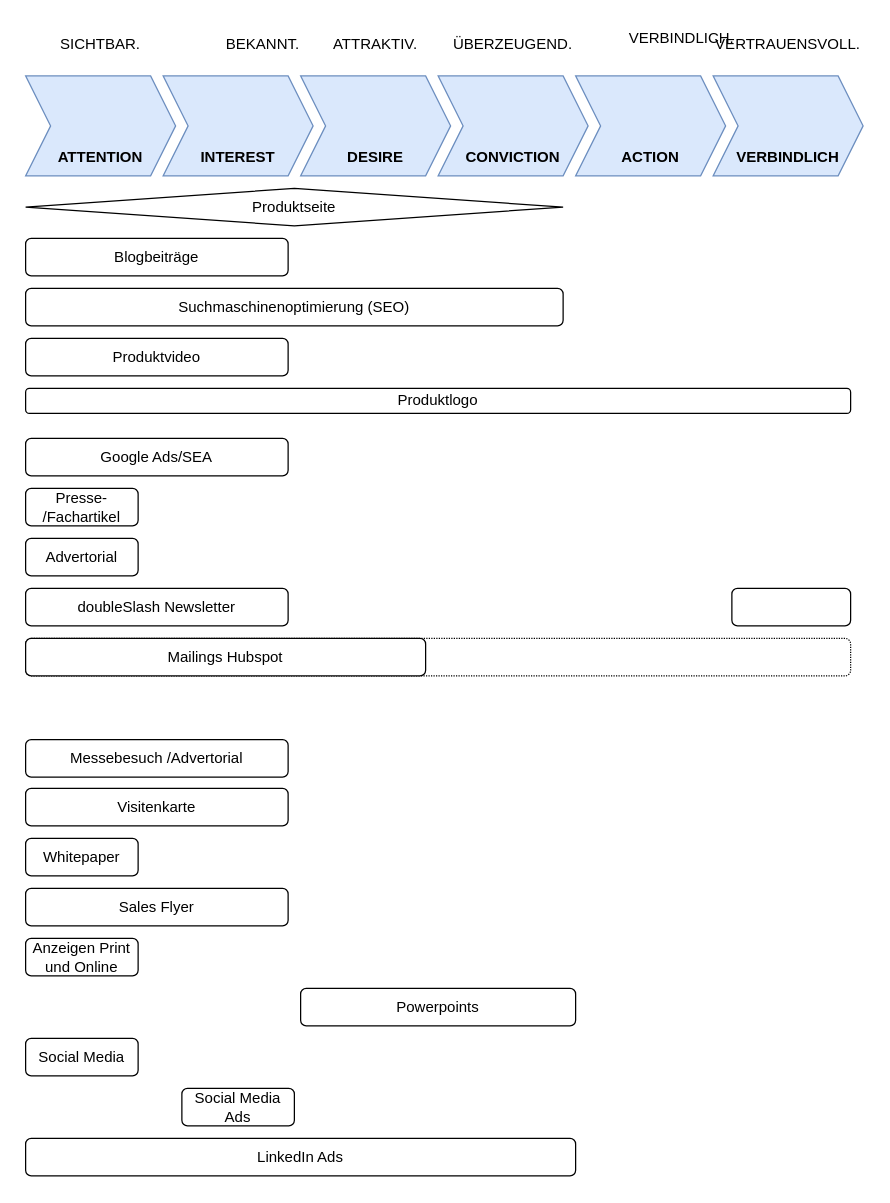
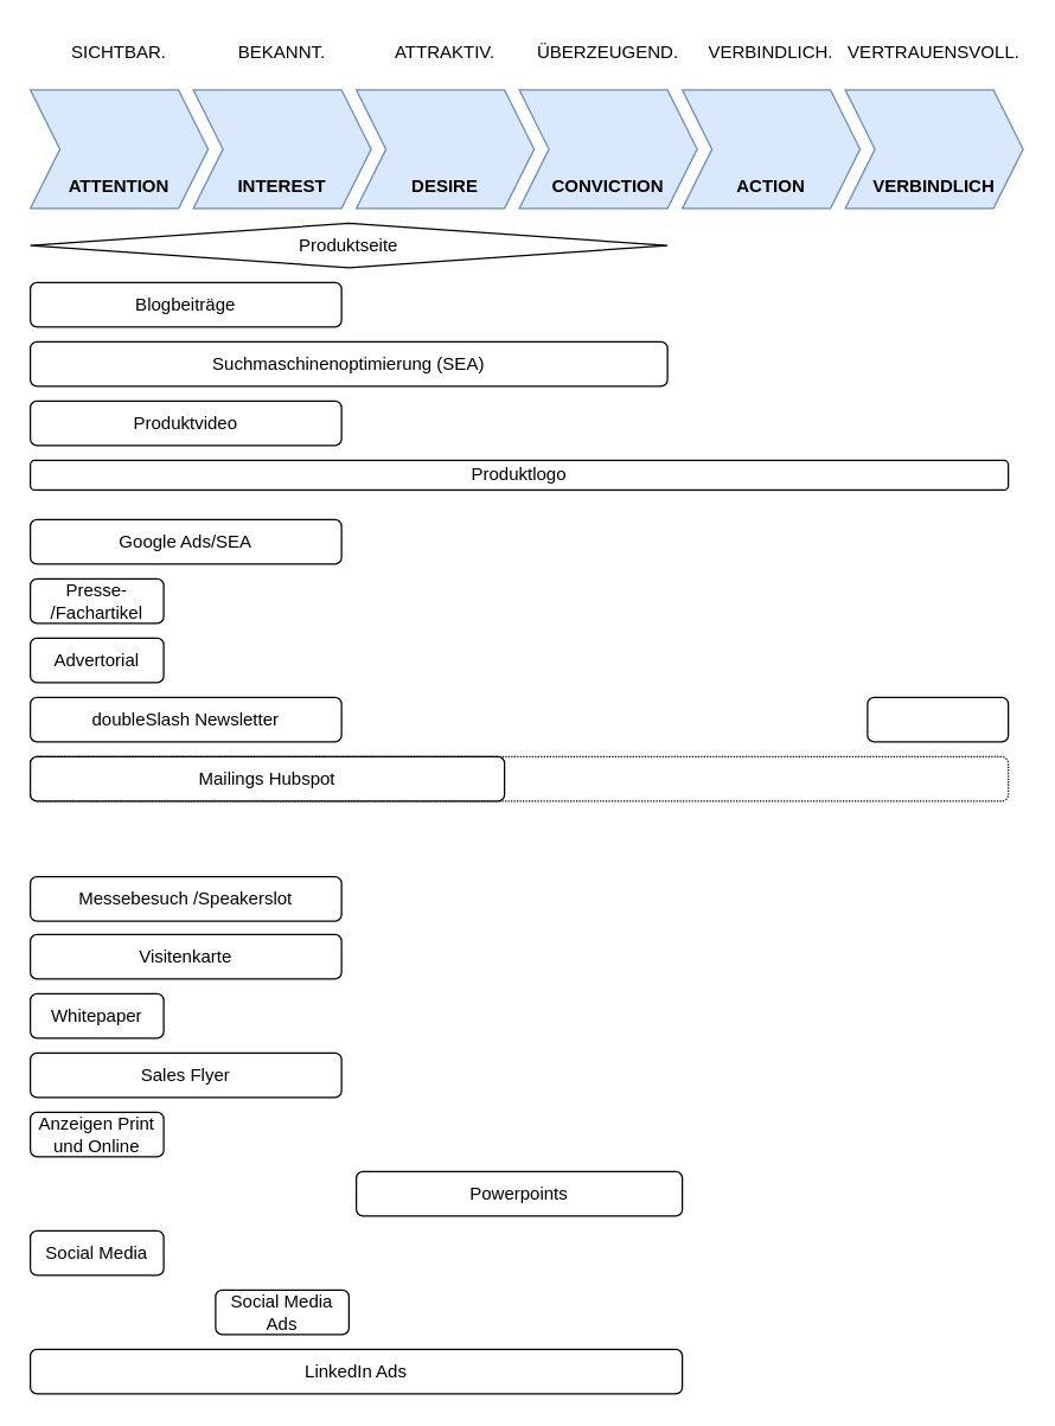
- <mxCell id="18" value="VERBINDLICH." style="text;html=1;align=center;verticalAlign=middle;whiteSpace=wrap;rounded=0;" vertex="1" parent="1"><mxGeometry x="515" y="15" width="60" height="30" as="geometry" /></mxCell>
+ <mxCell id="18" value="VERBINDLICH." style="text;html=1;align=center;verticalAlign=middle;whiteSpace=wrap;rounded=0;" vertex="1" parent="1"><mxGeometry x="490" y="20" width="60" height="30" as="geometry" /></mxCell>
- <mxCell id="15" value="BEKANNT." style="text;html=1;align=center;verticalAlign=middle;whiteSpace=wrap;rounded=0;" vertex="1" parent="1"><mxGeometry x="180" y="20" width="60" height="30" as="geometry" /></mxCell>
+ <mxCell id="15" value="BEKANNT." style="text;html=1;align=center;verticalAlign=middle;whiteSpace=wrap;rounded=0;" vertex="1" parent="1"><mxGeometry x="160" y="20" width="60" height="30" as="geometry" /></mxCell>
- <mxCell id="22" value="Suchmaschinenoptimierung (SEO)" style="rounded=1;whiteSpace=wrap;html=1;" vertex="1" parent="1"><mxGeometry x="20" y="230" width="430" height="30" as="geometry" /></mxCell>
+ <mxCell id="22" value="Suchmaschinenoptimierung (SEA)" style="rounded=1;whiteSpace=wrap;html=1;" vertex="1" parent="1"><mxGeometry x="20" y="230" width="430" height="30" as="geometry" /></mxCell>
- <mxCell id="32" value="Messebesuch /Advertorial" style="rounded=1;whiteSpace=wrap;html=1;" vertex="1" parent="1"><mxGeometry x="20" y="591" width="210" height="30" as="geometry" /></mxCell>
+ <mxCell id="32" value="Messebesuch /Speakerslot" style="rounded=1;whiteSpace=wrap;html=1;" vertex="1" parent="1"><mxGeometry x="20" y="591" width="210" height="30" as="geometry" /></mxCell>
